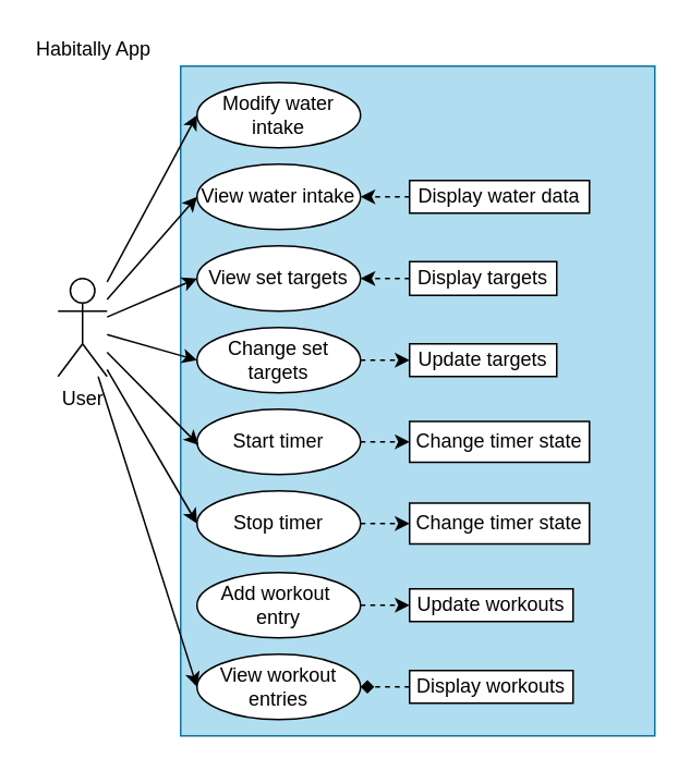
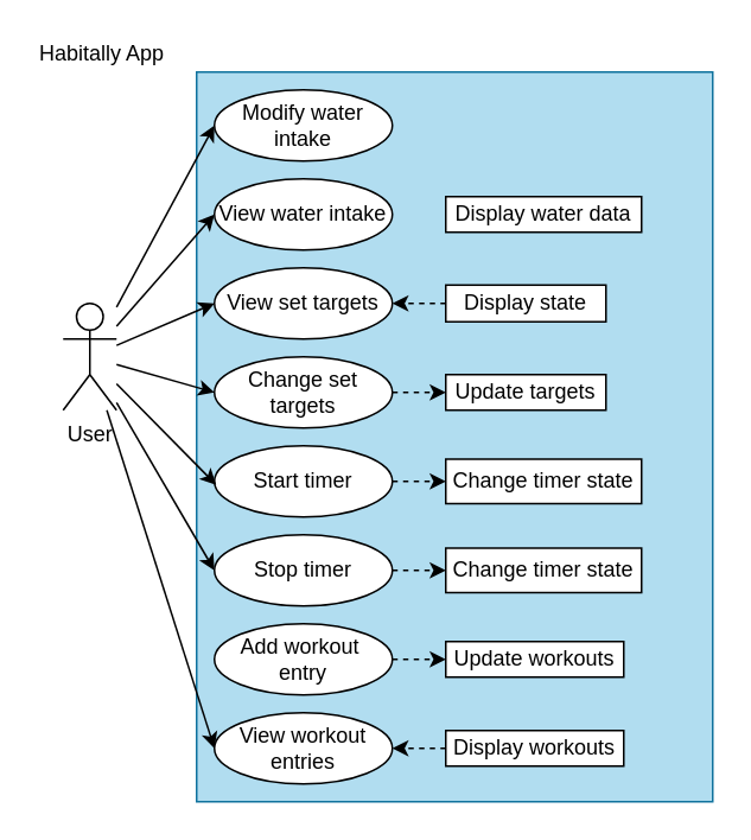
- <mxCell id="9" style="edgeStyle=orthogonalEdgeStyle;rounded=0;orthogonalLoop=1;jettySize=auto;html=1;entryX=1;entryY=0.5;entryDx=0;entryDy=0;dashed=1;" edge="1" parent="1" source="10" target="7"><mxGeometry relative="1" as="geometry"><Array as="points"><mxPoint x="230" y="120" /><mxPoint x="230" y="120" /></Array></mxGeometry></mxCell>
- <mxCell id="14" value="Display targets" style="rounded=0;whiteSpace=wrap;html=1;" vertex="1" parent="1"><mxGeometry x="250" y="159.69" width="90" height="20.63" as="geometry" /></mxCell>
+ <mxCell id="14" value="Display state" style="rounded=0;whiteSpace=wrap;html=1;" vertex="1" parent="1"><mxGeometry x="250" y="159.69" width="90" height="20.63" as="geometry" /></mxCell>
- <mxCell id="28" value="" style="edgeStyle=orthogonalEdgeStyle;rounded=0;orthogonalLoop=1;jettySize=auto;html=1;dashed=1;endArrow=diamond;" edge="1" parent="1" source="29" target="27"><mxGeometry relative="1" as="geometry"><Array as="points"><mxPoint x="240" y="420" /><mxPoint x="240" y="420" /></Array></mxGeometry></mxCell>
+ <mxCell id="28" value="" style="edgeStyle=orthogonalEdgeStyle;rounded=0;orthogonalLoop=1;jettySize=auto;html=1;dashed=1;" edge="1" parent="1" source="29" target="27"><mxGeometry relative="1" as="geometry"><Array as="points"><mxPoint x="240" y="420" /><mxPoint x="240" y="420" /></Array></mxGeometry></mxCell>
